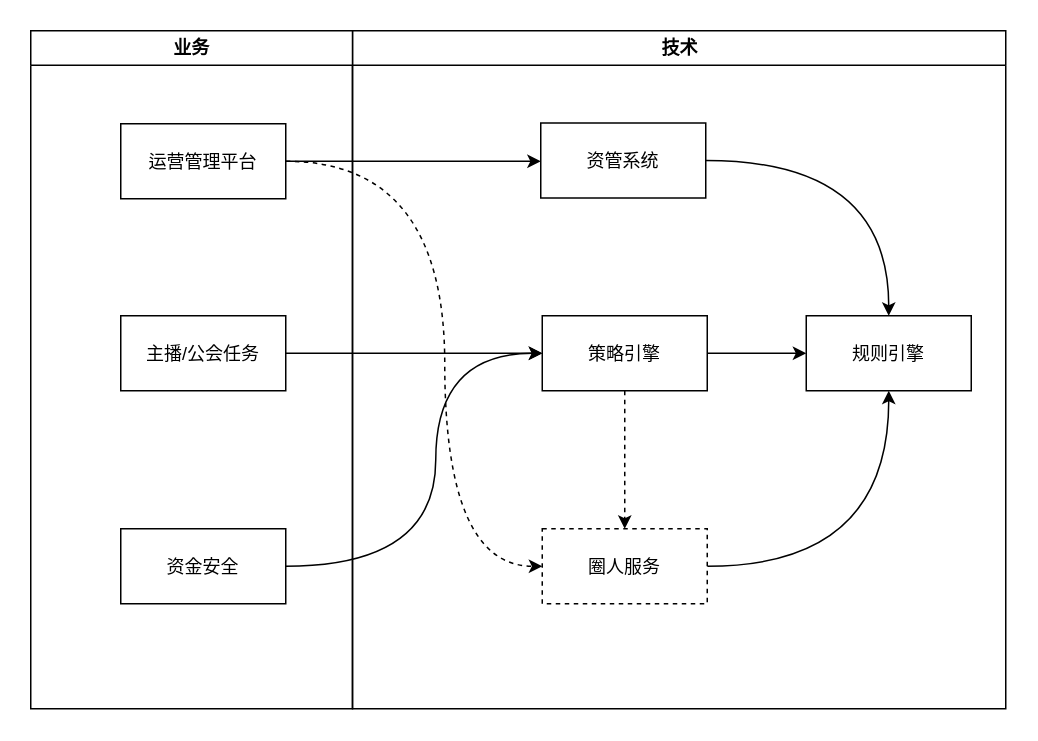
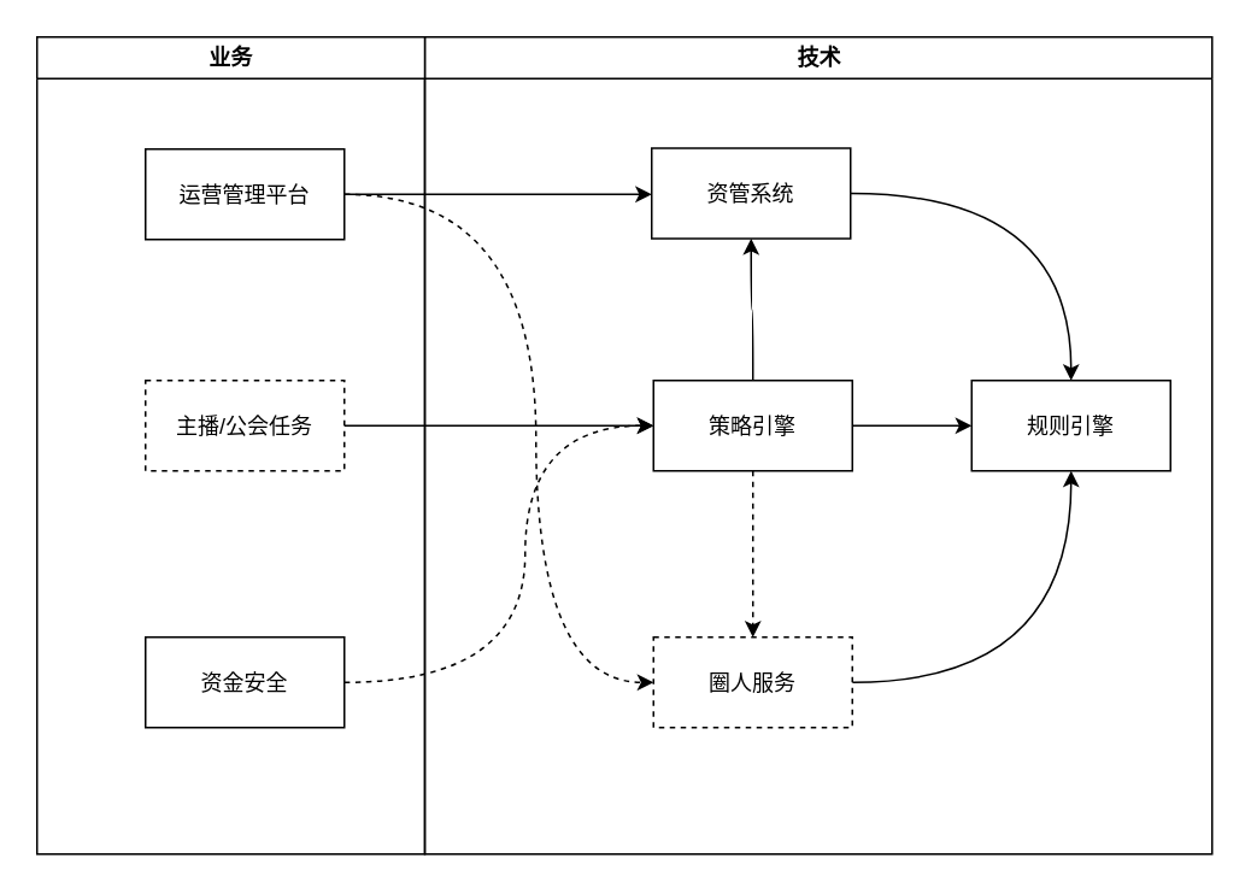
+ <mxCell id="8" style="edgeStyle=orthogonalEdgeStyle;curved=1;rounded=0;orthogonalLoop=1;jettySize=auto;html=1;exitX=0.5;exitY=0;exitDx=0;exitDy=0;entryX=0.5;entryY=1;entryDx=0;entryDy=0;" parent="2" source="11" target="4" edge="1"><mxGeometry relative="1" as="geometry" /></mxCell>
- <mxCell id="15" value="主播/公会任务" style="" parent="12" vertex="1"><mxGeometry x="60" y="190" width="110" height="50" as="geometry" /></mxCell>
+ <mxCell id="15" value="主播/公会任务" style="dashed=1;" parent="12" vertex="1"><mxGeometry x="60" y="190" width="110" height="50" as="geometry" /></mxCell>
- <mxCell id="18" style="edgeStyle=orthogonalEdgeStyle;rounded=0;orthogonalLoop=1;jettySize=auto;html=1;exitX=1;exitY=0.5;exitDx=0;exitDy=0;entryX=0;entryY=0.5;entryDx=0;entryDy=0;curved=1;" edge="1" parent="1" source="14" target="11"><mxGeometry relative="1" as="geometry"><Array as="points"><mxPoint x="290" y="377" /><mxPoint x="290" y="235" /></Array></mxGeometry></mxCell>
+ <mxCell id="18" style="edgeStyle=orthogonalEdgeStyle;rounded=0;orthogonalLoop=1;jettySize=auto;html=1;exitX=1;exitY=0.5;exitDx=0;exitDy=0;entryX=0;entryY=0.5;entryDx=0;entryDy=0;curved=1;dashed=1;" edge="1" parent="1" source="14" target="11"><mxGeometry relative="1" as="geometry"><Array as="points"><mxPoint x="290" y="377" /><mxPoint x="290" y="235" /></Array></mxGeometry></mxCell>
